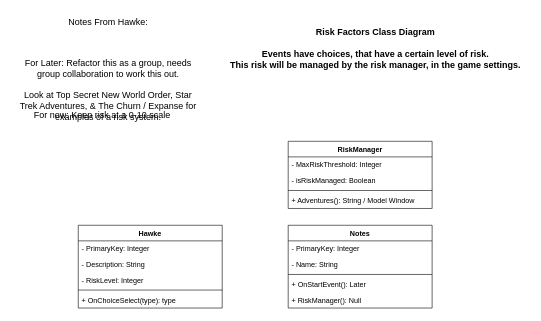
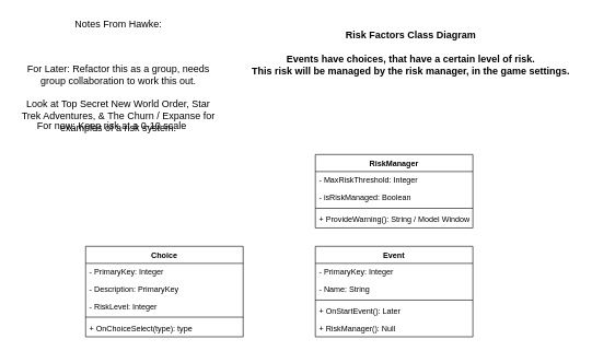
- <mxCell id="18" value="+ Adventures(): String / Model Window" style="text;strokeColor=none;fillColor=none;align=left;verticalAlign=top;spacingLeft=4;spacingRight=4;overflow=hidden;rotatable=0;points=[[0,0.5],[1,0.5]];portConstraint=eastwest;" vertex="1" parent="14"><mxGeometry y="86" width="240" height="26" as="geometry" /></mxCell>
+ <mxCell id="18" value="+ ProvideWarning(): String / Model Window" style="text;strokeColor=none;fillColor=none;align=left;verticalAlign=top;spacingLeft=4;spacingRight=4;overflow=hidden;rotatable=0;points=[[0,0.5],[1,0.5]];portConstraint=eastwest;" vertex="1" parent="14"><mxGeometry y="86" width="240" height="26" as="geometry" /></mxCell>
- <mxCell id="2" value="Hawke" style="swimlane;fontStyle=1;align=center;verticalAlign=top;childLayout=stackLayout;horizontal=1;startSize=26;horizontalStack=0;resizeParent=1;resizeParentMax=0;resizeLast=0;collapsible=1;marginBottom=0;" vertex="1" parent="1"><mxGeometry x="130" y="375" width="240" height="138" as="geometry" /></mxCell>
+ <mxCell id="2" value="Choice" style="swimlane;fontStyle=1;align=center;verticalAlign=top;childLayout=stackLayout;horizontal=1;startSize=26;horizontalStack=0;resizeParent=1;resizeParentMax=0;resizeLast=0;collapsible=1;marginBottom=0;" vertex="1" parent="1"><mxGeometry x="130" y="375" width="240" height="138" as="geometry" /></mxCell>
- <mxCell id="8" value="Notes" style="swimlane;fontStyle=1;align=center;verticalAlign=top;childLayout=stackLayout;horizontal=1;startSize=26;horizontalStack=0;resizeParent=1;resizeParentMax=0;resizeLast=0;collapsible=1;marginBottom=0;" vertex="1" parent="1"><mxGeometry x="480" y="375" width="240" height="138" as="geometry" /></mxCell>
+ <mxCell id="8" value="Event" style="swimlane;fontStyle=1;align=center;verticalAlign=top;childLayout=stackLayout;horizontal=1;startSize=26;horizontalStack=0;resizeParent=1;resizeParentMax=0;resizeLast=0;collapsible=1;marginBottom=0;" vertex="1" parent="1"><mxGeometry x="480" y="375" width="240" height="138" as="geometry" /></mxCell>
- <mxCell id="4" value="- Description: String" style="text;strokeColor=none;fillColor=none;align=left;verticalAlign=top;spacingLeft=4;spacingRight=4;overflow=hidden;rotatable=0;points=[[0,0.5],[1,0.5]];portConstraint=eastwest;" vertex="1" parent="2"><mxGeometry y="52" width="240" height="26" as="geometry" /></mxCell>
+ <mxCell id="4" value="- Description: PrimaryKey" style="text;strokeColor=none;fillColor=none;align=left;verticalAlign=top;spacingLeft=4;spacingRight=4;overflow=hidden;rotatable=0;points=[[0,0.5],[1,0.5]];portConstraint=eastwest;" vertex="1" parent="2"><mxGeometry y="52" width="240" height="26" as="geometry" /></mxCell>
